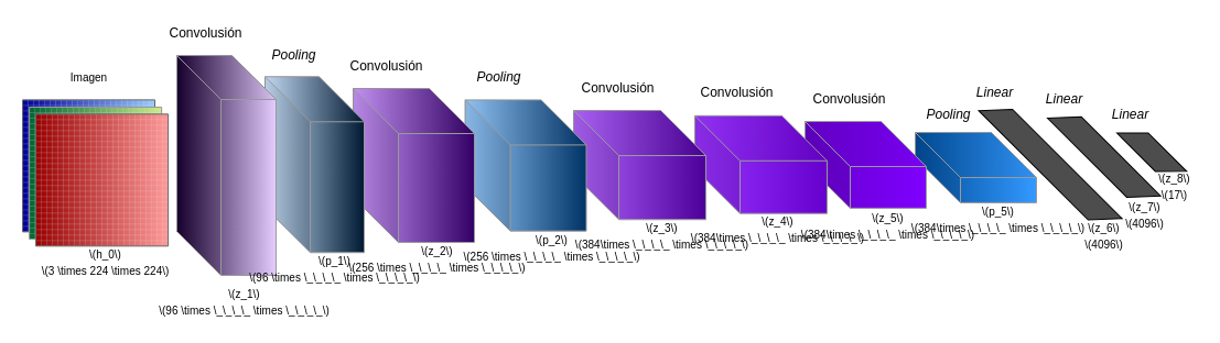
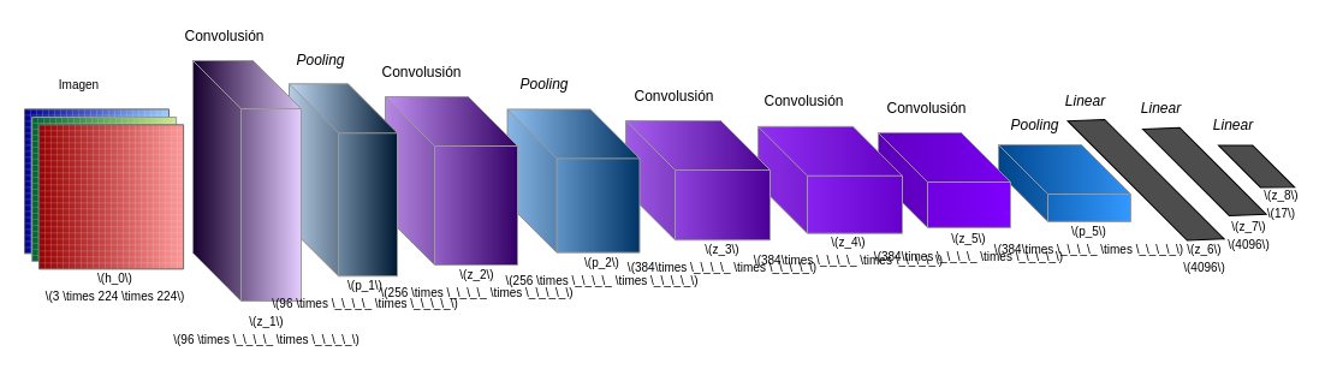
- <mxCell id="28" value="&lt;font color=&quot;#000000&quot;&gt;&lt;font style=&quot;font-size: 10px&quot;&gt;Imagen&lt;/font&gt;&lt;br&gt;&lt;/font&gt;" style="text;html=1;align=center;verticalAlign=middle;resizable=0;points=[];autosize=1;strokeColor=none;fillColor=none;" parent="1" vertex="1"><mxGeometry x="55" y="60" width="50" height="20" as="geometry" /></mxCell>
+ <mxCell id="28" value="&lt;font color=&quot;#000000&quot;&gt;&lt;font style=&quot;font-size: 10px&quot;&gt;Imagen&lt;/font&gt;&lt;br&gt;&lt;/font&gt;" style="text;html=1;align=center;verticalAlign=middle;resizable=0;points=[];autosize=1;strokeColor=none;fillColor=none;" parent="1" vertex="1"><mxGeometry x="40" y="60" width="50" height="20" as="geometry" /></mxCell>
